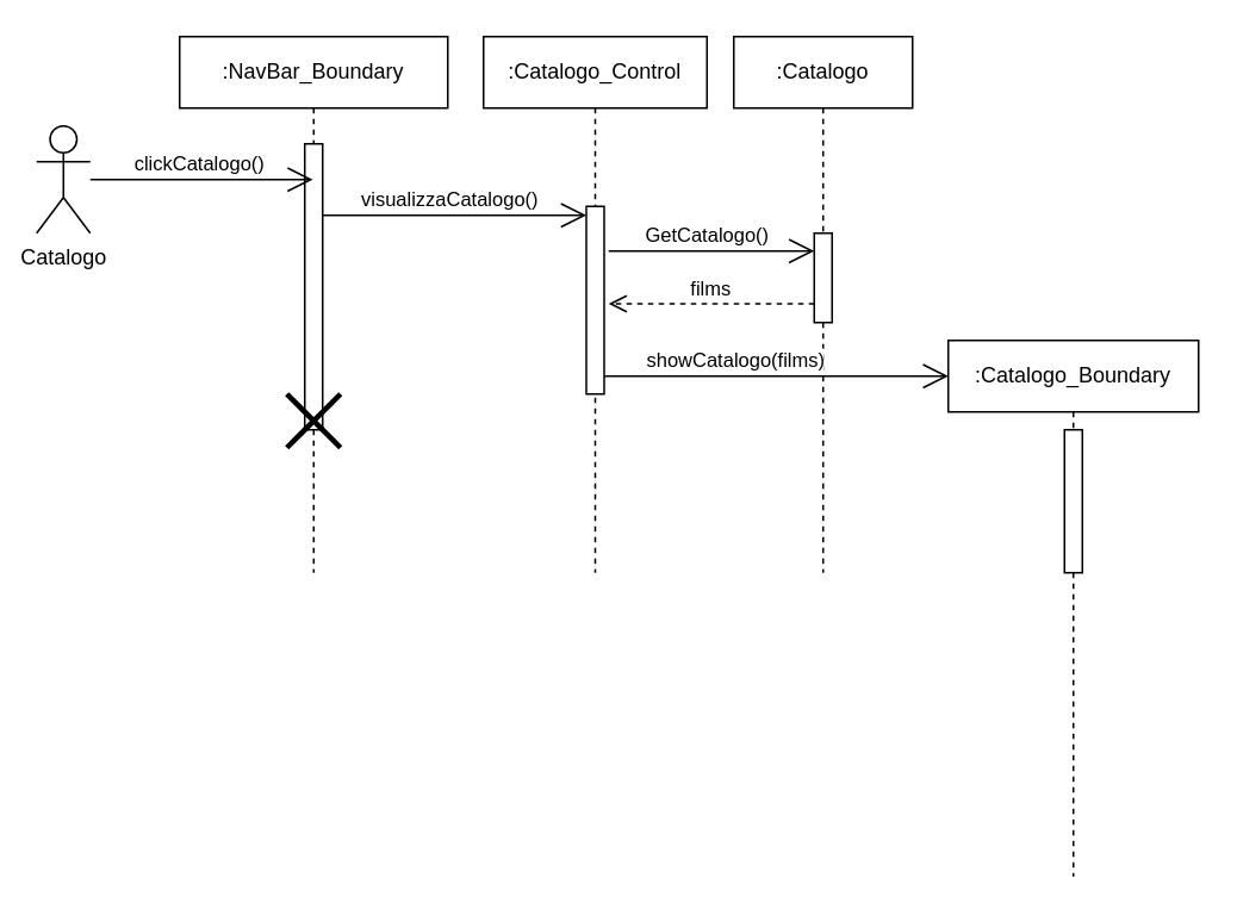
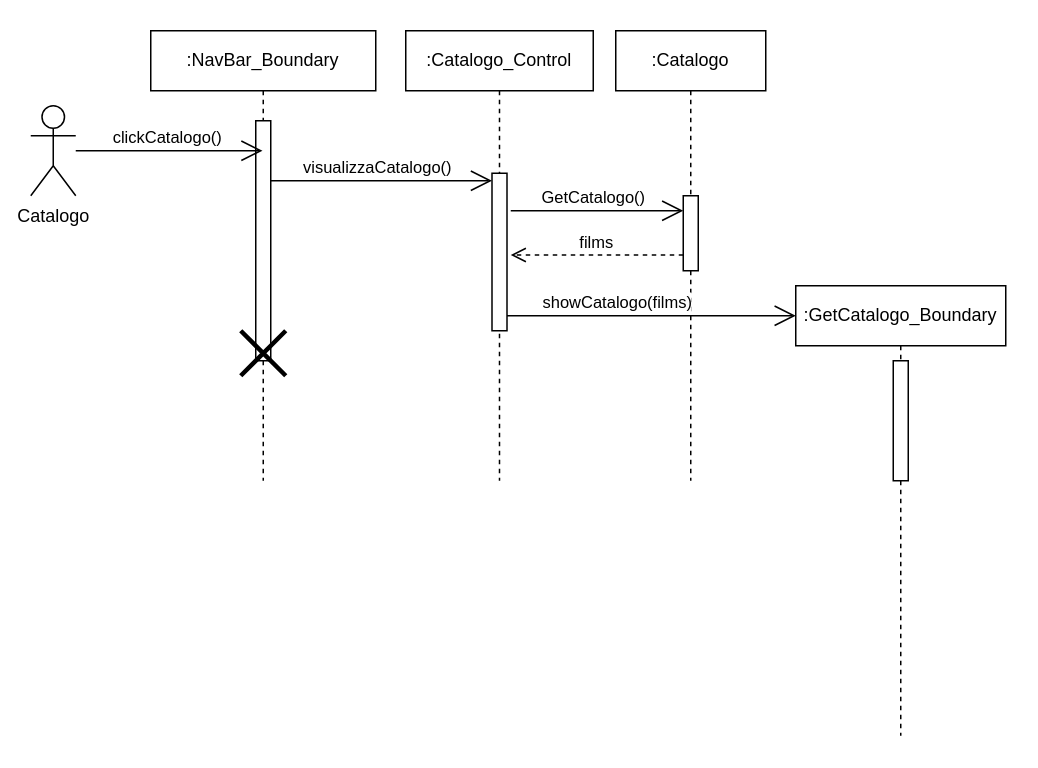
- <mxCell id="17" value=":Catalogo_Boundary" style="shape=umlLifeline;perimeter=lifelinePerimeter;whiteSpace=wrap;html=1;container=1;dropTarget=0;collapsible=0;recursiveResize=0;outlineConnect=0;portConstraint=eastwest;newEdgeStyle={&quot;curved&quot;:0,&quot;rounded&quot;:0};" vertex="1" parent="1"><mxGeometry x="530" y="190" width="140" height="300" as="geometry" /></mxCell>
+ <mxCell id="17" value=":GetCatalogo_Boundary" style="shape=umlLifeline;perimeter=lifelinePerimeter;whiteSpace=wrap;html=1;container=1;dropTarget=0;collapsible=0;recursiveResize=0;outlineConnect=0;portConstraint=eastwest;newEdgeStyle={&quot;curved&quot;:0,&quot;rounded&quot;:0};" vertex="1" parent="1"><mxGeometry x="530" y="190" width="140" height="300" as="geometry" /></mxCell>
